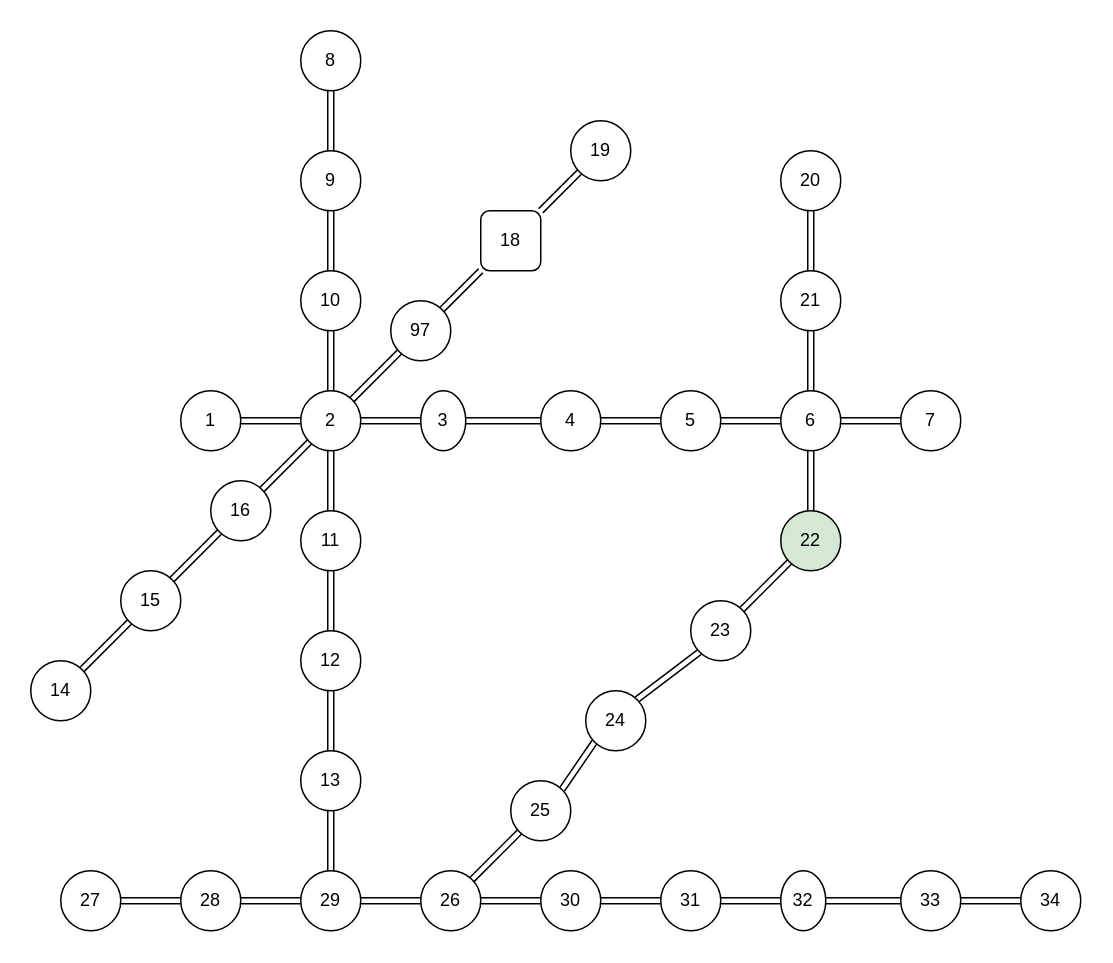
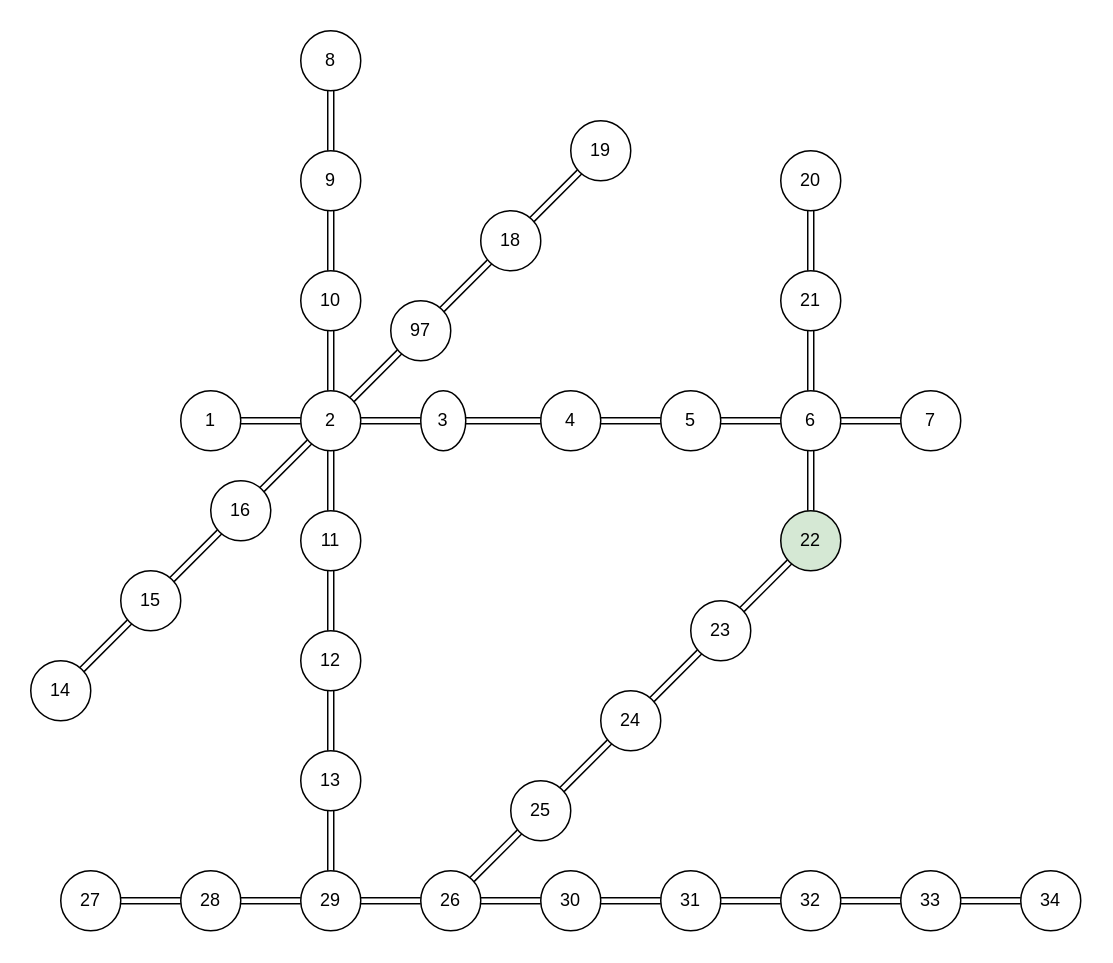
- <mxCell id="40" value="18" style="whiteSpace=wrap;html=1;aspect=fixed;rounded=1;" parent="1" vertex="1"><mxGeometry x="320" y="140" width="40" height="40" as="geometry" /></mxCell>
+ <mxCell id="40" value="18" style="ellipse;whiteSpace=wrap;html=1;aspect=fixed;" parent="1" vertex="1"><mxGeometry x="320" y="140" width="40" height="40" as="geometry" /></mxCell>
- <mxCell id="45" value="24" style="ellipse;whiteSpace=wrap;html=1;aspect=fixed;" parent="1" vertex="1"><mxGeometry x="390" y="460" width="40" height="40" as="geometry" /></mxCell>
+ <mxCell id="45" value="24" style="ellipse;whiteSpace=wrap;html=1;aspect=fixed;" parent="1" vertex="1"><mxGeometry x="400" y="460" width="40" height="40" as="geometry" /></mxCell>
- <mxCell id="67" value="32" style="ellipse;whiteSpace=wrap;html=1;aspect=fixed;" vertex="1" parent="1"><mxGeometry x="520" y="580" width="30" height="40" as="geometry" /></mxCell>
+ <mxCell id="67" value="32" style="ellipse;whiteSpace=wrap;html=1;aspect=fixed;" vertex="1" parent="1"><mxGeometry x="520" y="580" width="40" height="40" as="geometry" /></mxCell>
